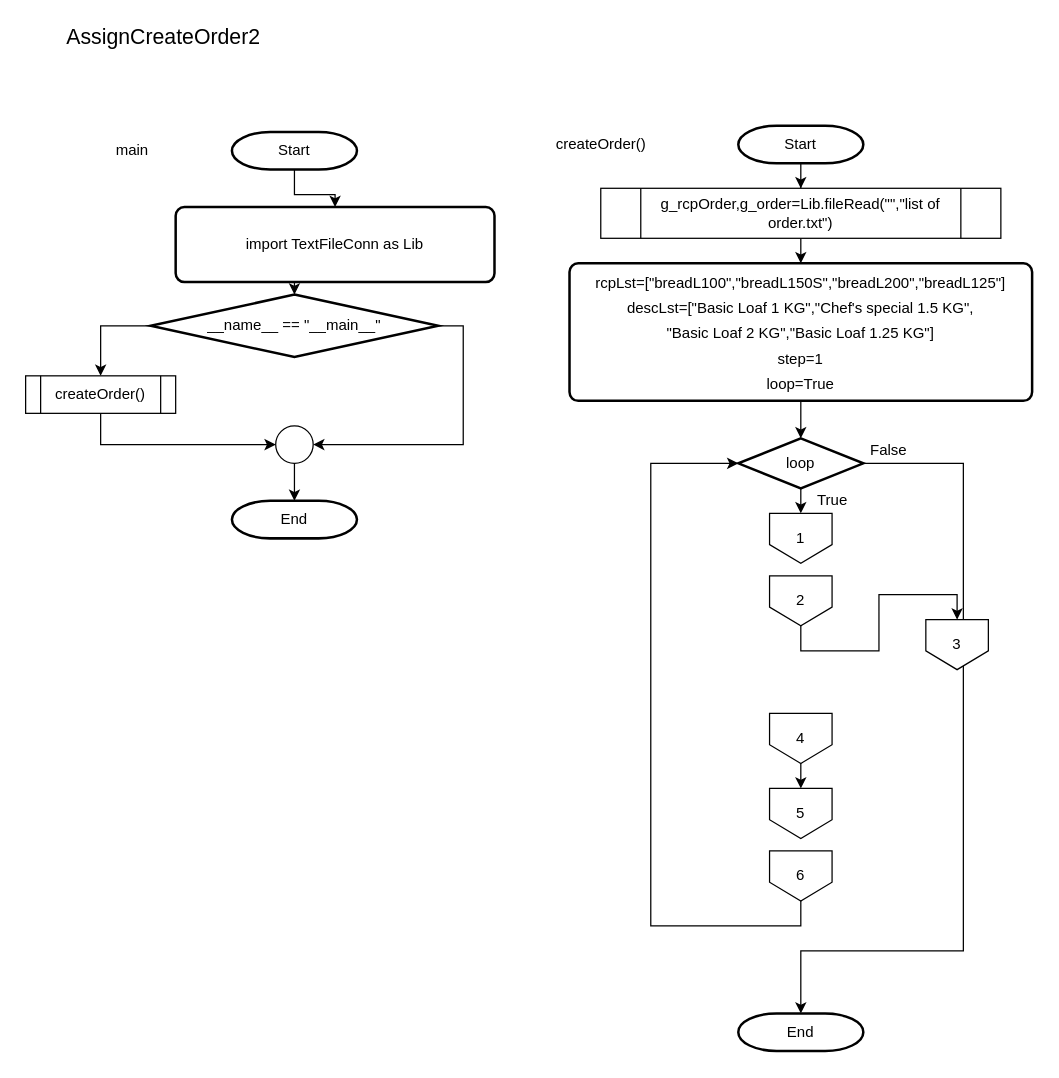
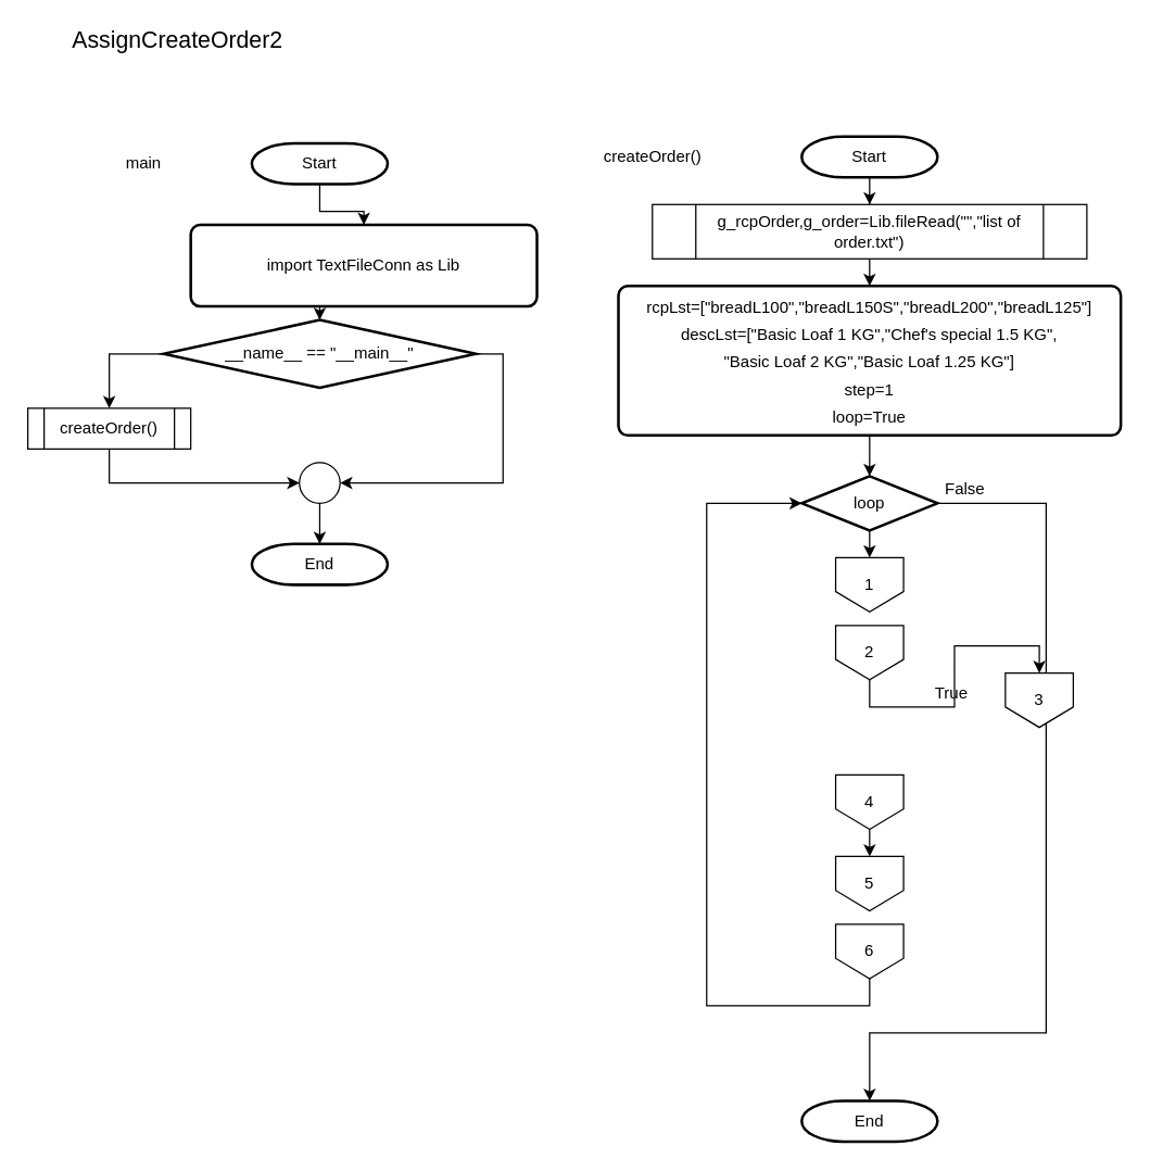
- <mxCell id="23" value="True" style="text;html=1;align=center;verticalAlign=middle;resizable=0;points=[];autosize=1;strokeColor=none;fillColor=none;" parent="1" vertex="1"><mxGeometry x="645" y="390" width="40" height="20" as="geometry" /></mxCell>
+ <mxCell id="23" value="True" style="text;html=1;align=center;verticalAlign=middle;resizable=0;points=[];autosize=1;strokeColor=none;fillColor=none;" parent="1" vertex="1"><mxGeometry x="680" y="500" width="40" height="20" as="geometry" /></mxCell>
